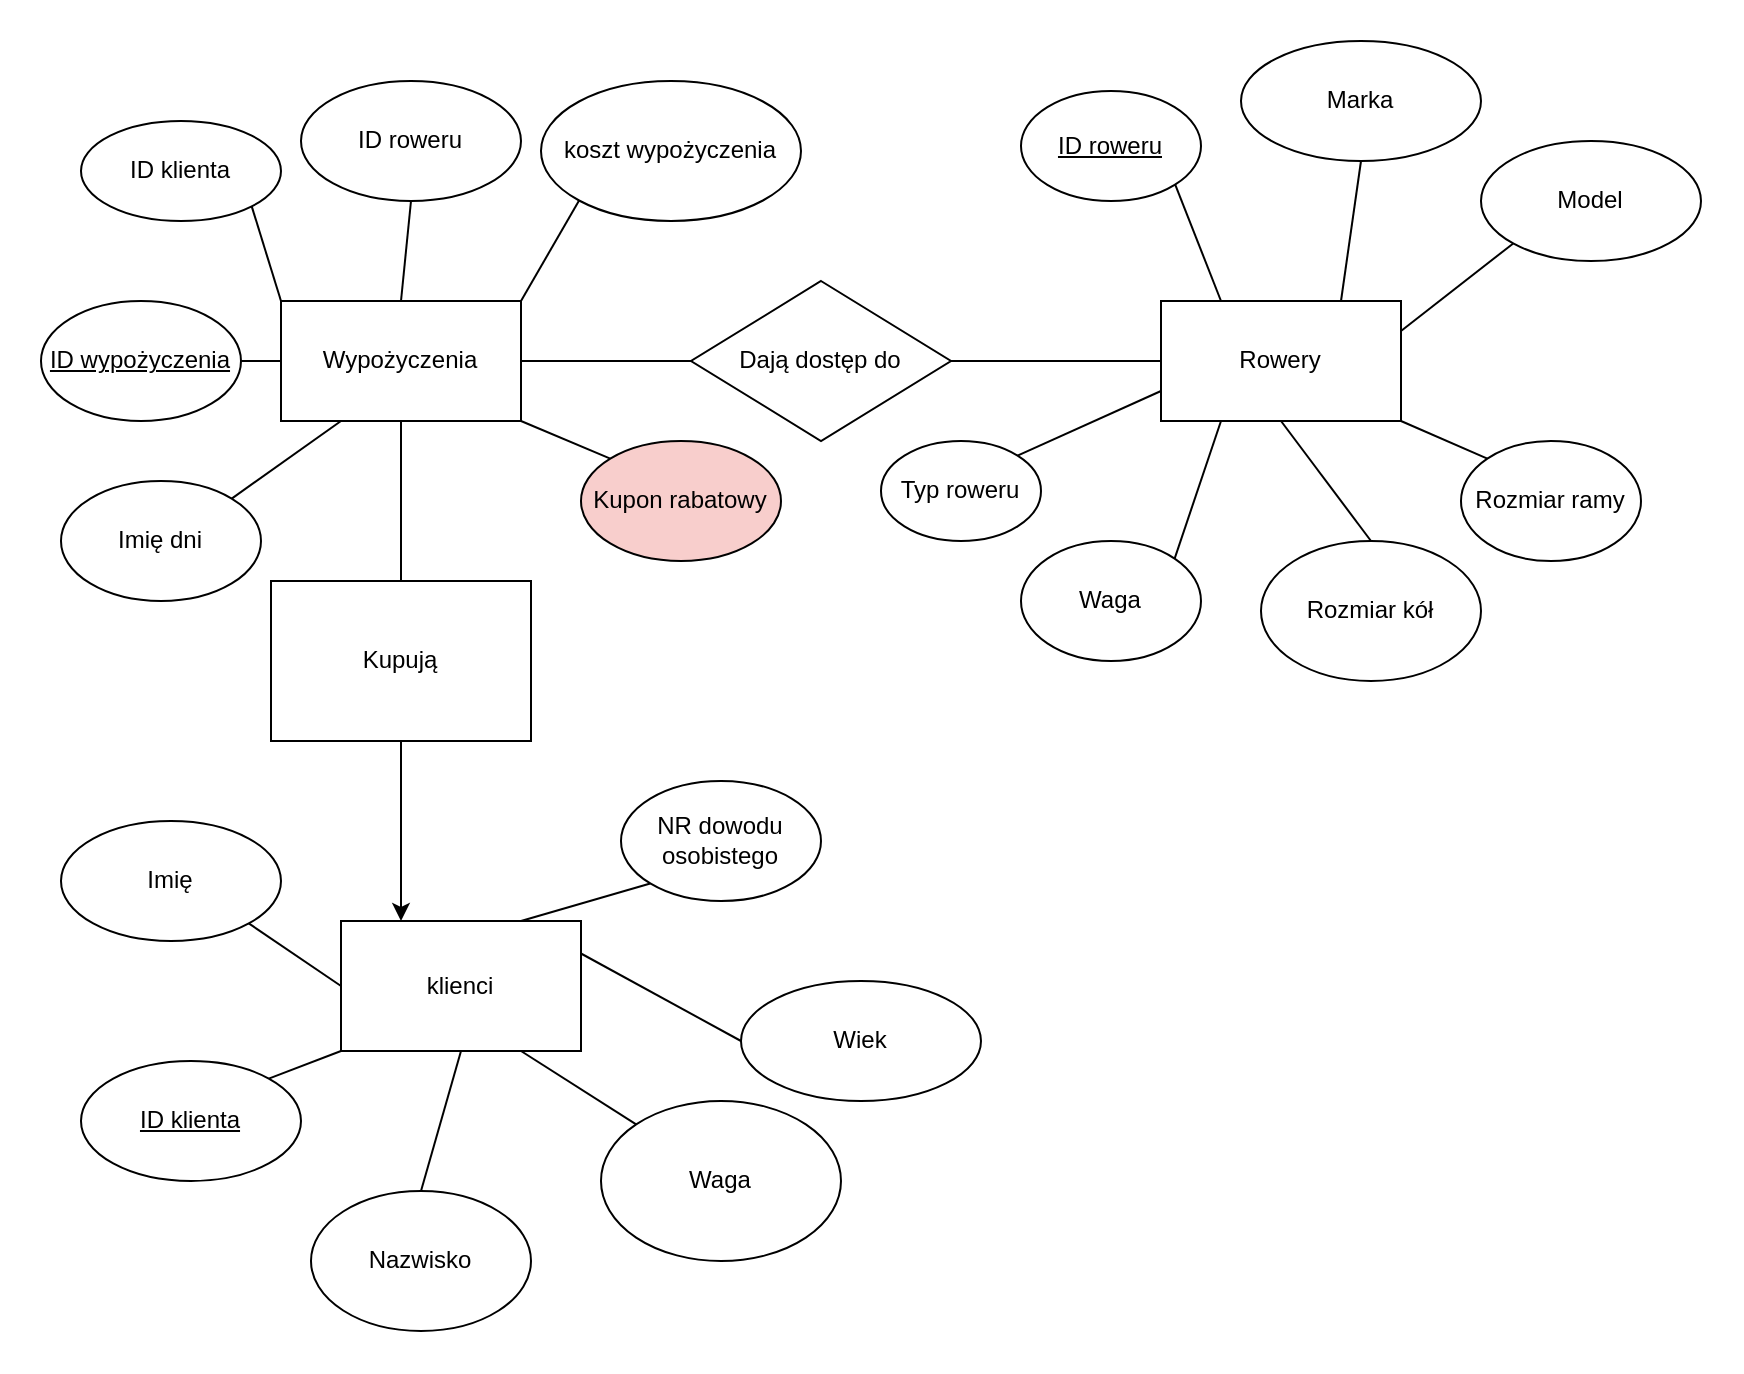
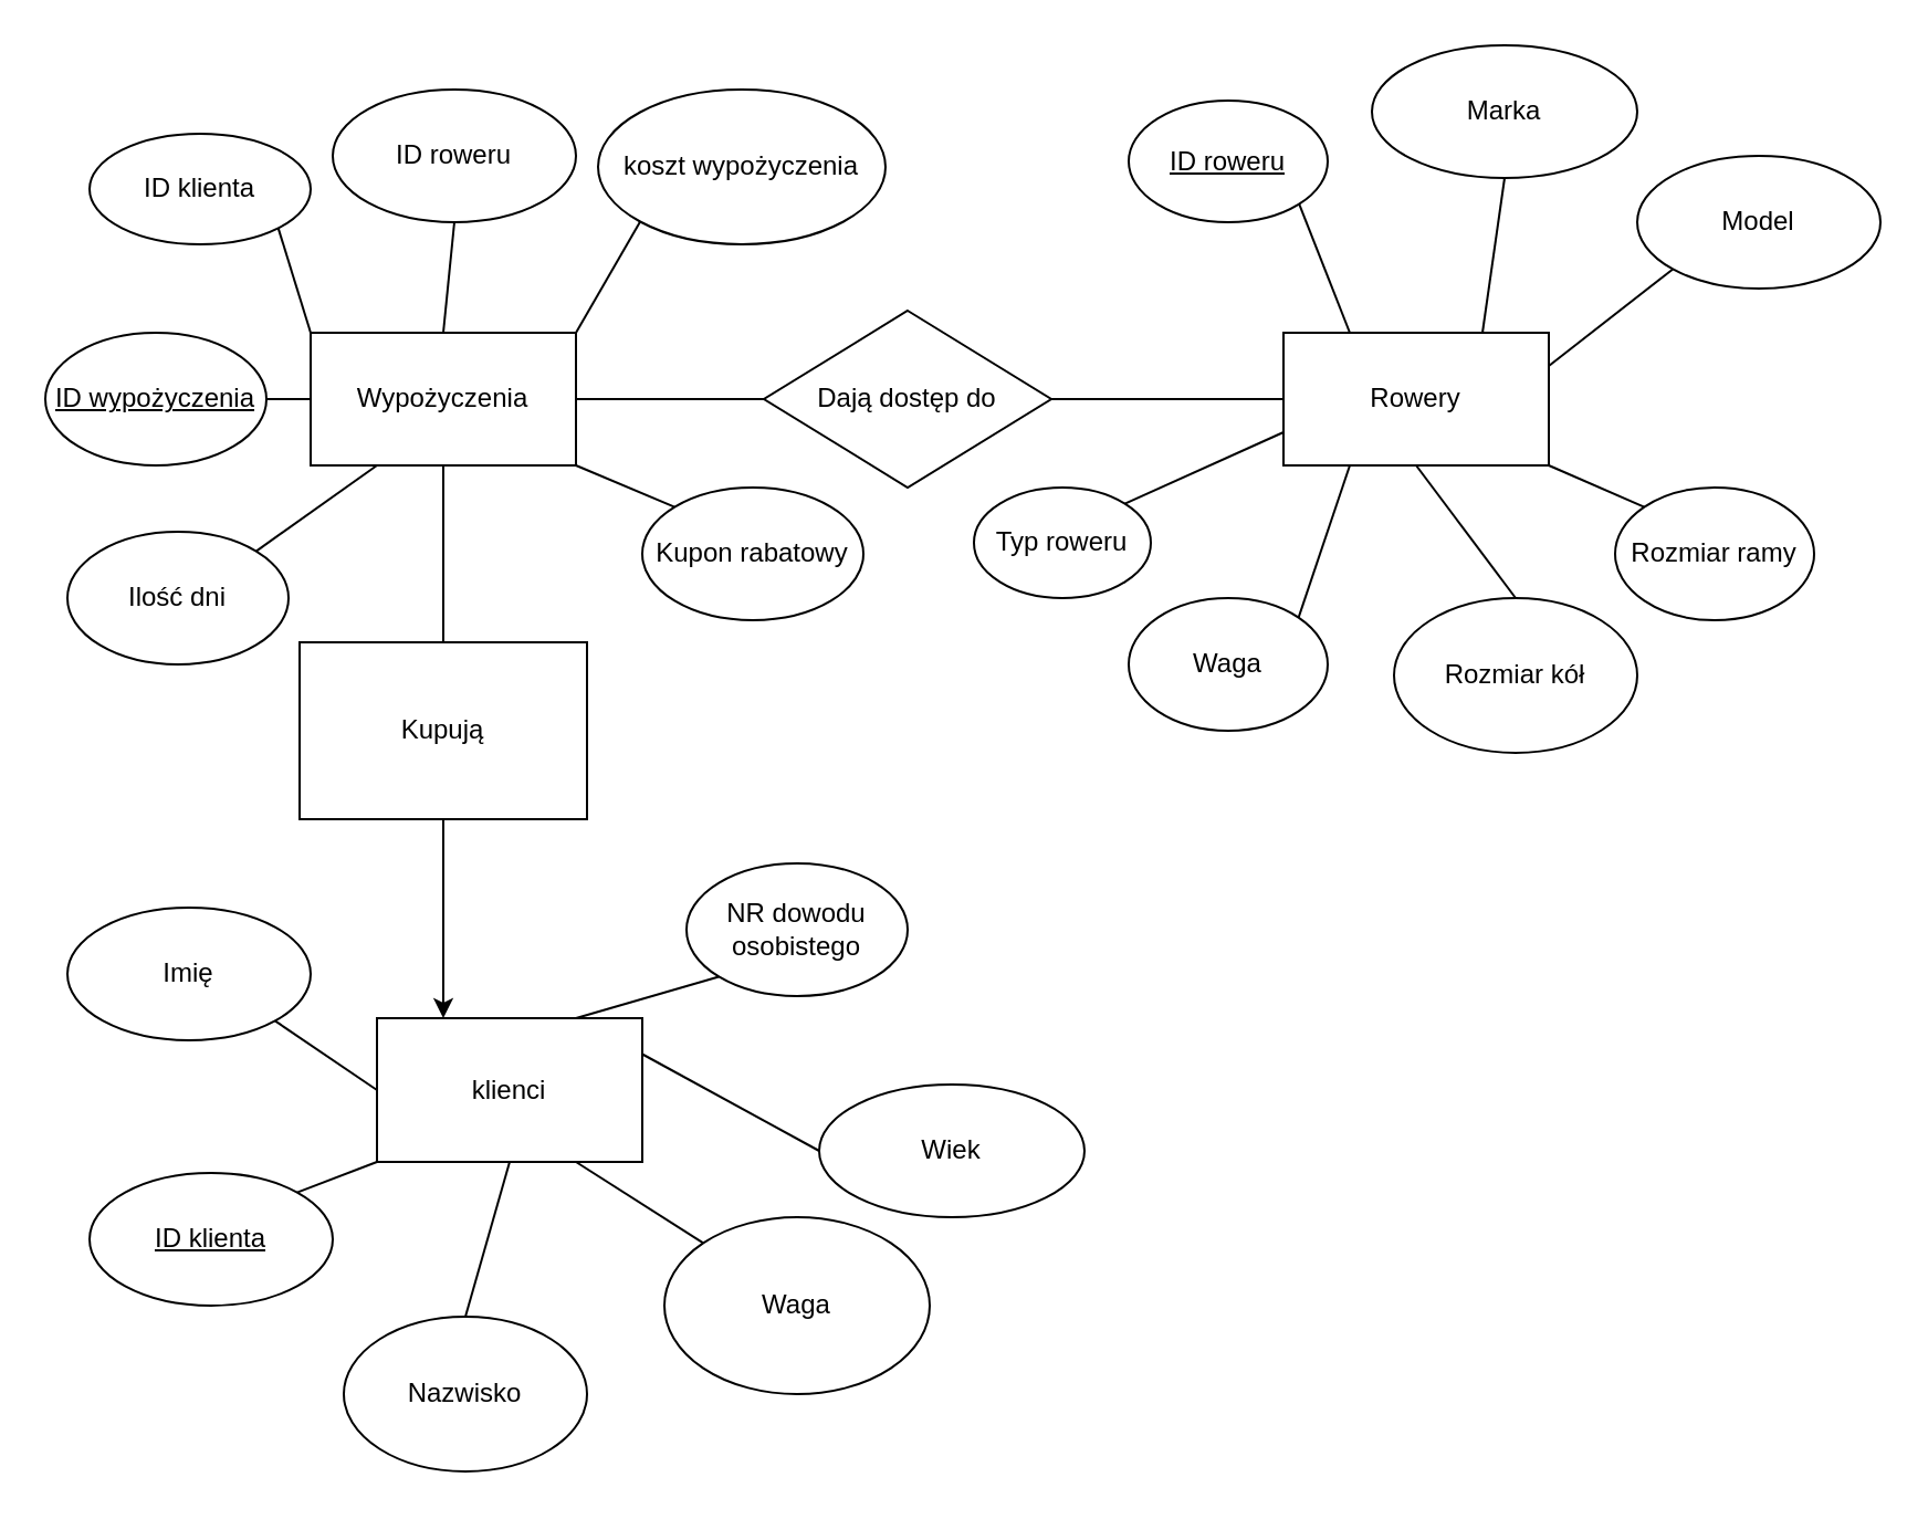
- <mxCell id="20" value="Kupon rabatowy" style="ellipse;whiteSpace=wrap;html=1;fillColor=#f8cecc;" vertex="1" parent="1"><mxGeometry x="290" y="220" width="100" height="60" as="geometry" /></mxCell>
+ <mxCell id="20" value="Kupon rabatowy" style="ellipse;whiteSpace=wrap;html=1;" vertex="1" parent="1"><mxGeometry x="290" y="220" width="100" height="60" as="geometry" /></mxCell>
- <mxCell id="10" value="Imię dni" style="ellipse;whiteSpace=wrap;html=1;" vertex="1" parent="1"><mxGeometry x="30" y="240" width="100" height="60" as="geometry" /></mxCell>
+ <mxCell id="10" value="Ilość dni" style="ellipse;whiteSpace=wrap;html=1;" vertex="1" parent="1"><mxGeometry x="30" y="240" width="100" height="60" as="geometry" /></mxCell>
